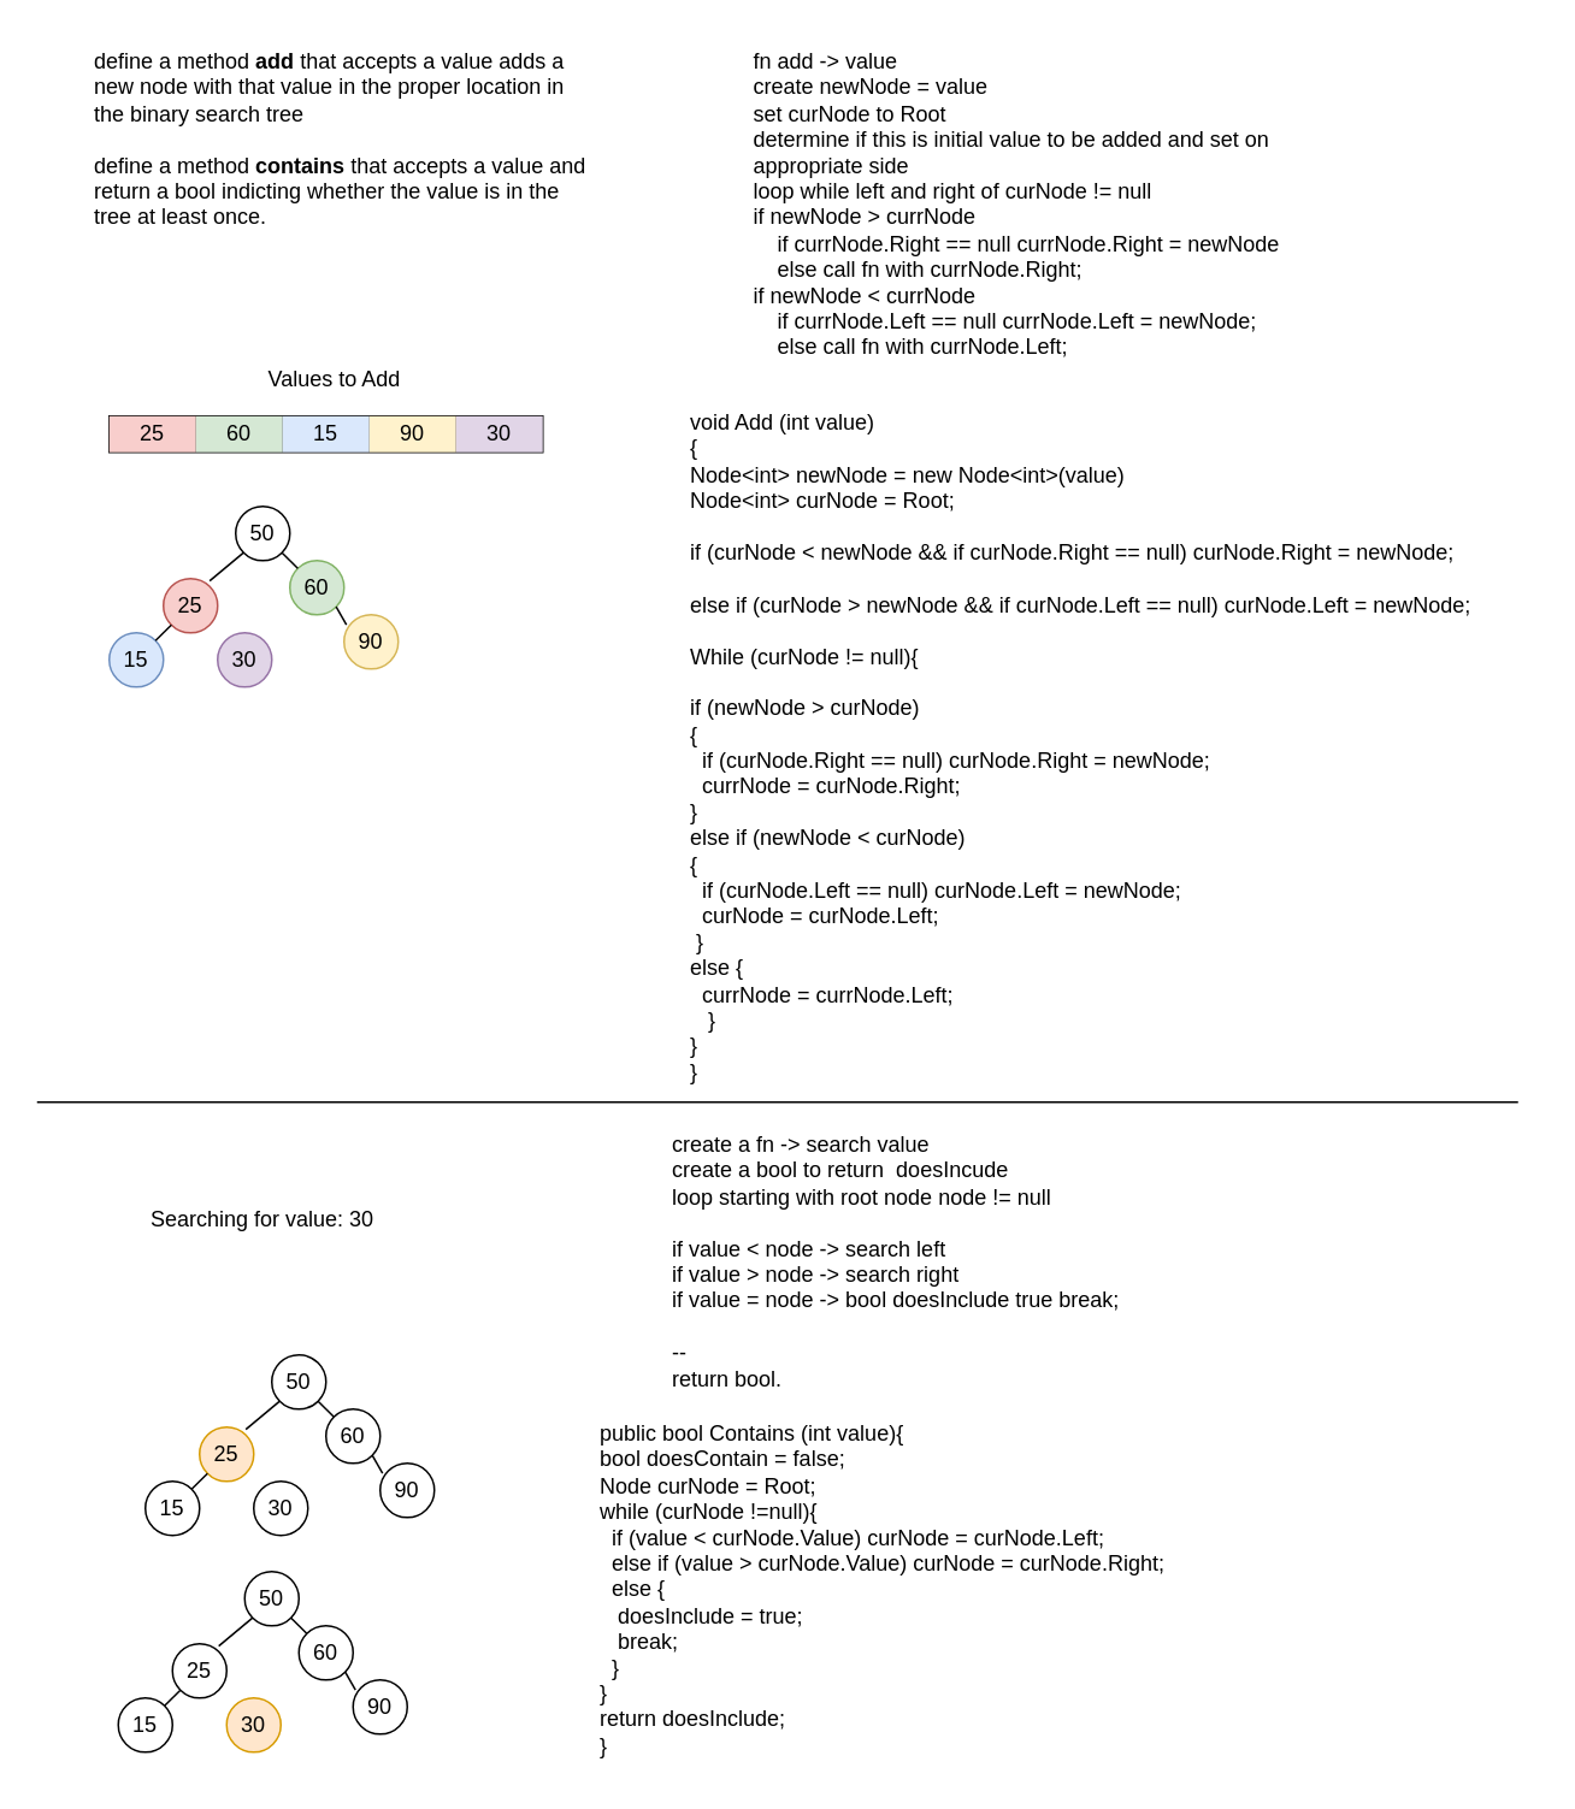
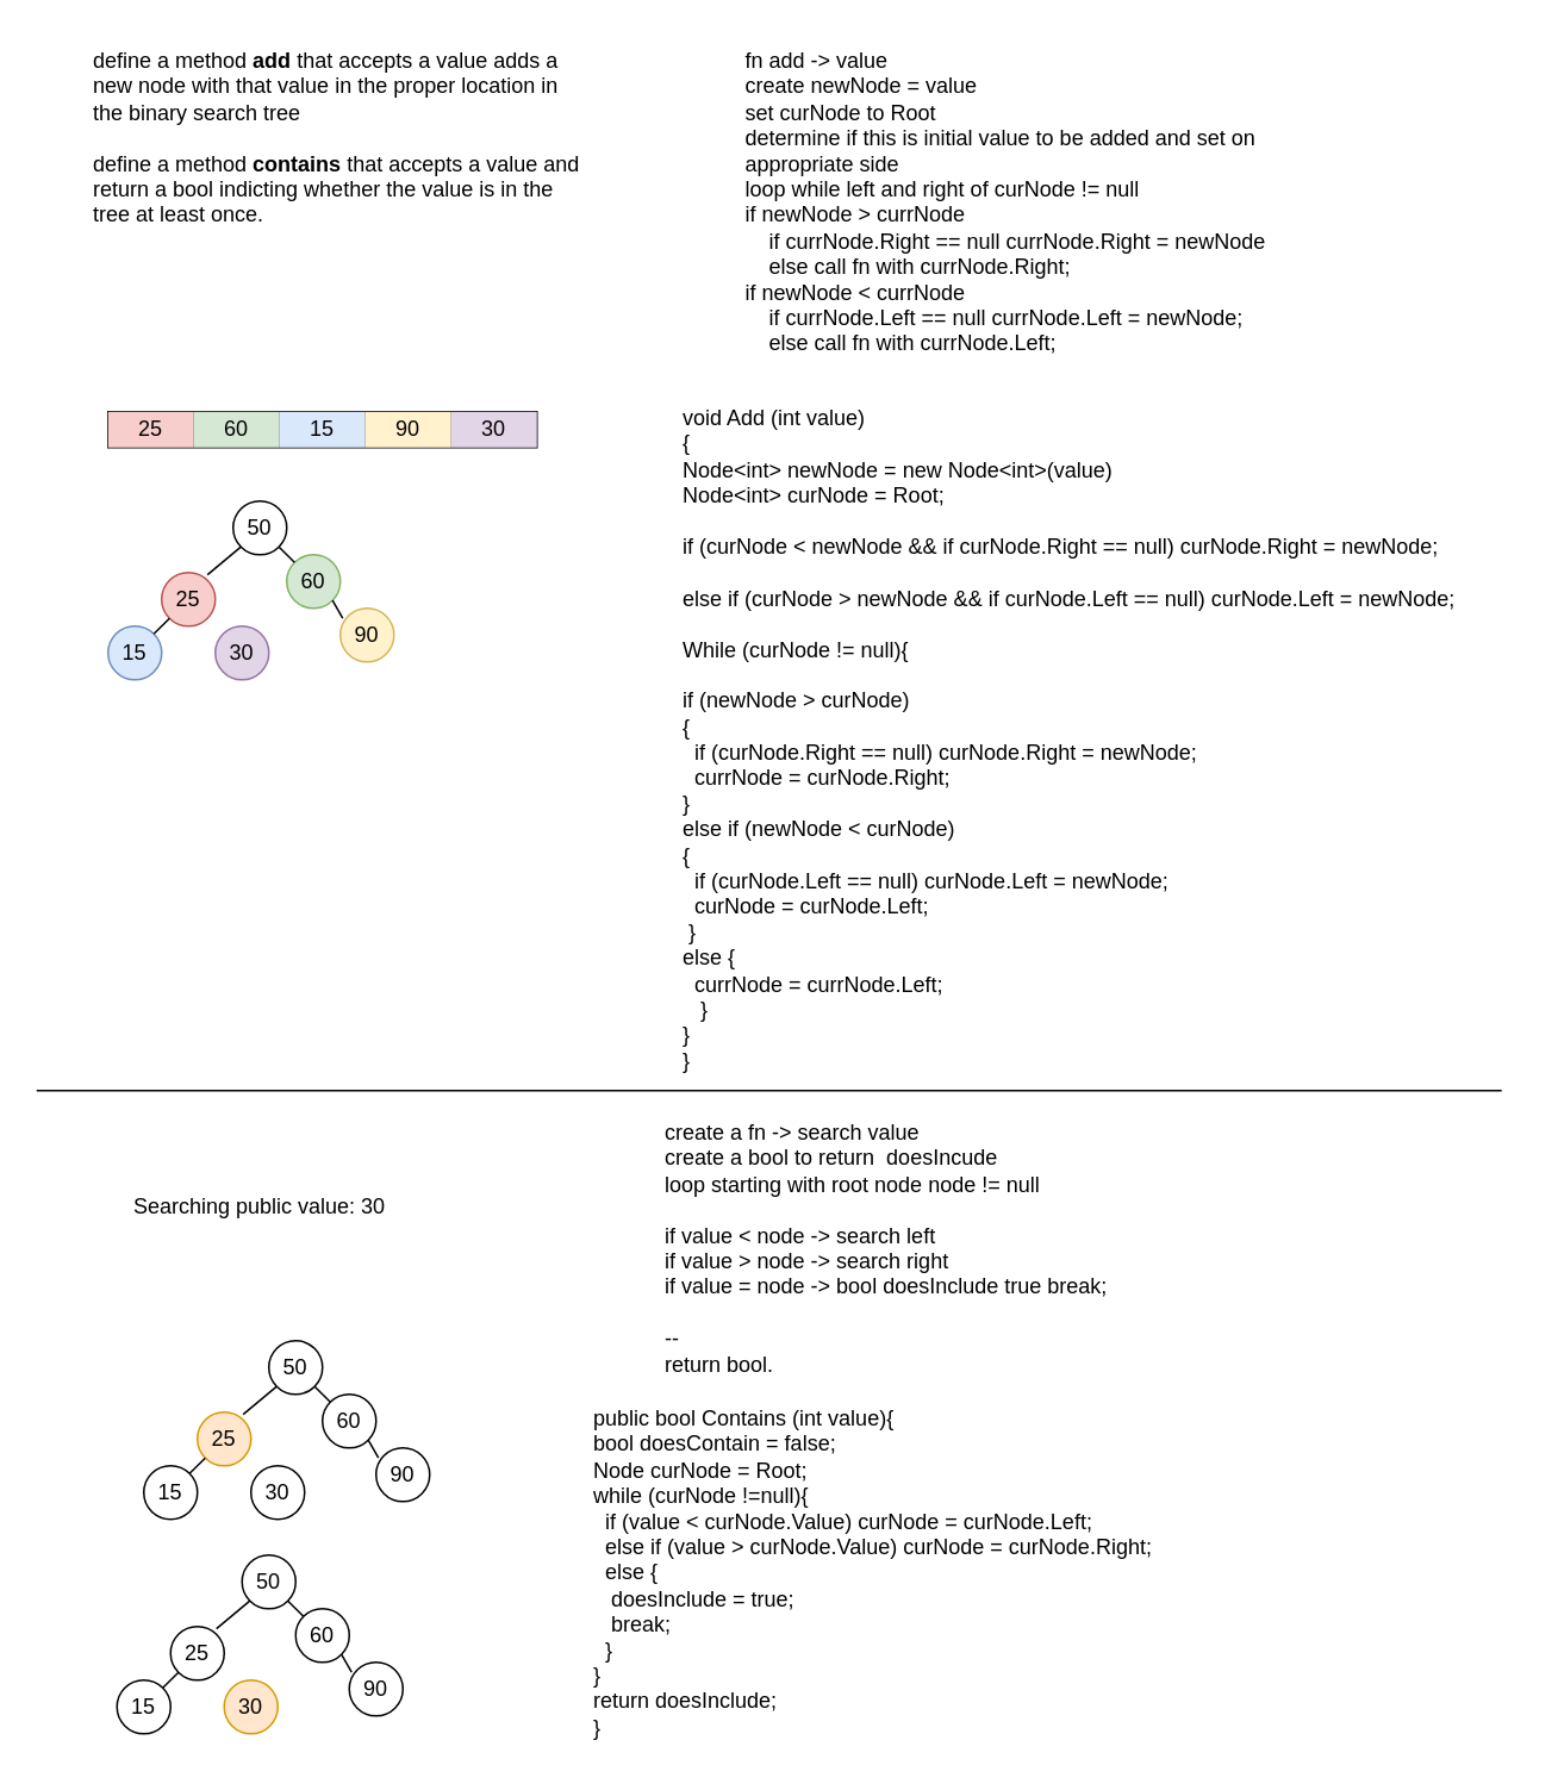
- <mxCell id="13" value="Values to Add" style="text;html=1;strokeColor=none;fillColor=none;align=center;verticalAlign=middle;whiteSpace=wrap;rounded=0;" vertex="1" parent="1"><mxGeometry x="120" y="200" width="130" height="20" as="geometry" /></mxCell>
- <mxCell id="35" value="Searching for value: 30" style="text;html=1;strokeColor=none;fillColor=none;align=center;verticalAlign=middle;whiteSpace=wrap;rounded=0;" vertex="1" parent="1"><mxGeometry x="40" y="660" width="210" height="30" as="geometry" /></mxCell>
+ <mxCell id="35" value="Searching public value: 30" style="text;html=1;strokeColor=none;fillColor=none;align=center;verticalAlign=middle;whiteSpace=wrap;rounded=0;" vertex="1" parent="1"><mxGeometry x="40" y="660" width="210" height="30" as="geometry" /></mxCell>
